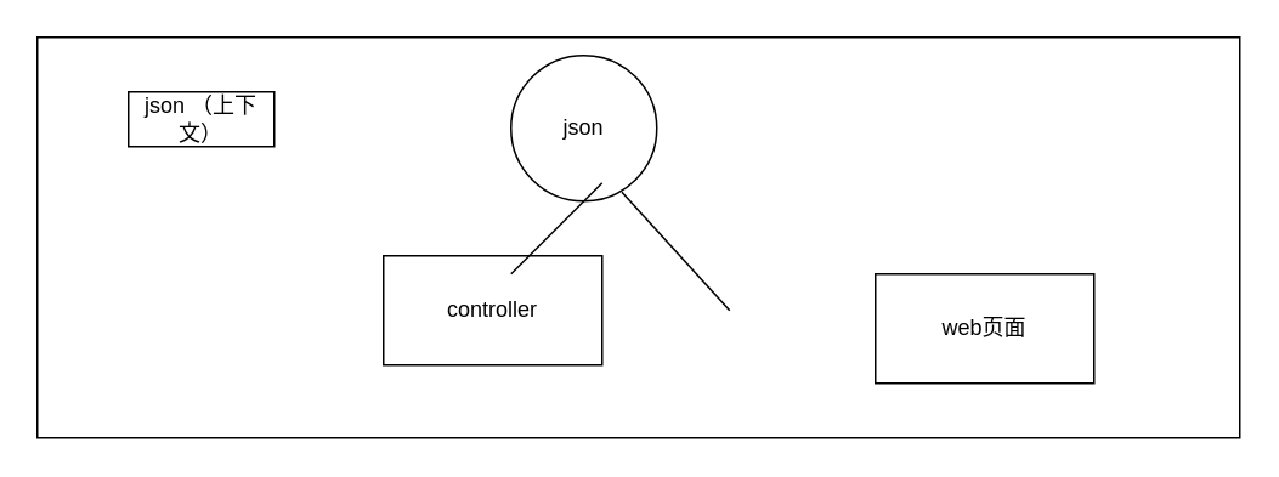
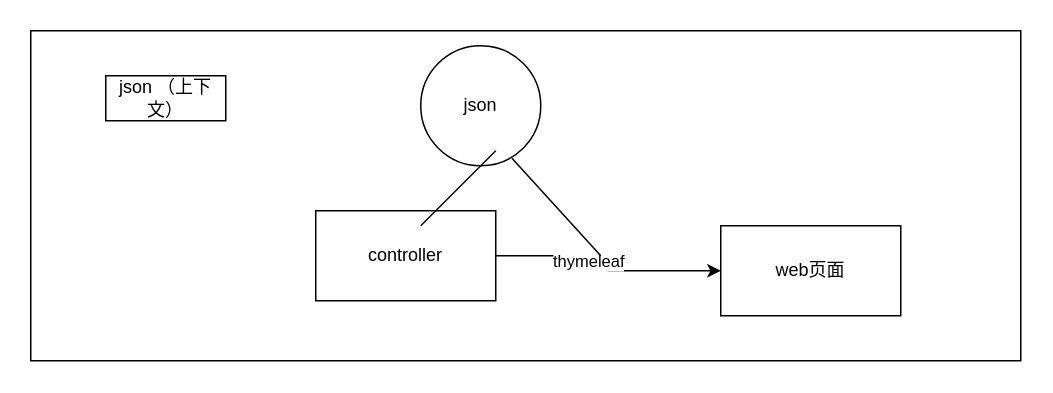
+ <mxCell id="3" value="" style="edgeStyle=orthogonalEdgeStyle;rounded=0;orthogonalLoop=1;jettySize=auto;html=1;" edge="1" parent="1" source="5" target="6"><mxGeometry relative="1" as="geometry" /></mxCell>
+ <mxCell id="4" value="thymeleaf" style="edgeLabel;html=1;align=center;verticalAlign=middle;resizable=0;points=[];" vertex="1" connectable="0" parent="3"><mxGeometry x="-0.243" y="-3" relative="1" as="geometry"><mxPoint as="offset" /></mxGeometry></mxCell>
